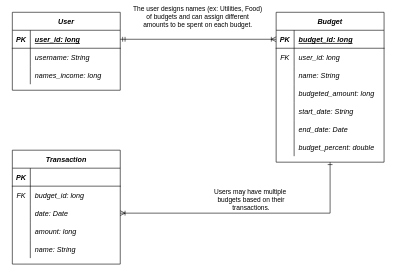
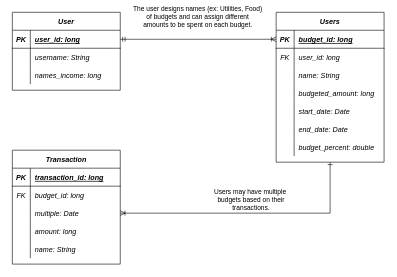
- <mxCell id="28" value="Budget" style="shape=table;startSize=30;container=1;collapsible=1;childLayout=tableLayout;fixedRows=1;rowLines=0;fontStyle=3;align=center;resizeLast=1;" vertex="1" parent="1"><mxGeometry x="460" y="20" width="180" height="250" as="geometry" /></mxCell>
+ <mxCell id="28" value="Users" style="shape=table;startSize=30;container=1;collapsible=1;childLayout=tableLayout;fixedRows=1;rowLines=0;fontStyle=3;align=center;resizeLast=1;" vertex="1" parent="1"><mxGeometry x="460" y="20" width="180" height="250" as="geometry" /></mxCell>
- <mxCell id="43" value="start_date: String" style="shape=partialRectangle;connectable=0;fillColor=none;top=0;left=0;bottom=0;right=0;align=left;spacingLeft=6;overflow=hidden;fontStyle=2" vertex="1" parent="41"><mxGeometry x="30" width="150" height="30" as="geometry" /></mxCell>
+ <mxCell id="43" value="start_date: Date" style="shape=partialRectangle;connectable=0;fillColor=none;top=0;left=0;bottom=0;right=0;align=left;spacingLeft=6;overflow=hidden;fontStyle=2" vertex="1" parent="41"><mxGeometry x="30" width="150" height="30" as="geometry" /></mxCell>
+ <mxCell id="15" value="transaction_id: long" style="shape=partialRectangle;connectable=0;fillColor=none;top=0;left=0;bottom=0;right=0;align=left;spacingLeft=6;fontStyle=7;overflow=hidden;" vertex="1" parent="13"><mxGeometry x="30" width="150" height="30" as="geometry" /></mxCell>
- <mxCell id="21" value="date: Date" style="shape=partialRectangle;connectable=0;fillColor=none;top=0;left=0;bottom=0;right=0;align=left;spacingLeft=6;overflow=hidden;fontStyle=2" vertex="1" parent="19"><mxGeometry x="30" width="150" height="30" as="geometry" /></mxCell>
+ <mxCell id="21" value="multiple: Date" style="shape=partialRectangle;connectable=0;fillColor=none;top=0;left=0;bottom=0;right=0;align=left;spacingLeft=6;overflow=hidden;fontStyle=2" vertex="1" parent="19"><mxGeometry x="30" width="150" height="30" as="geometry" /></mxCell>
